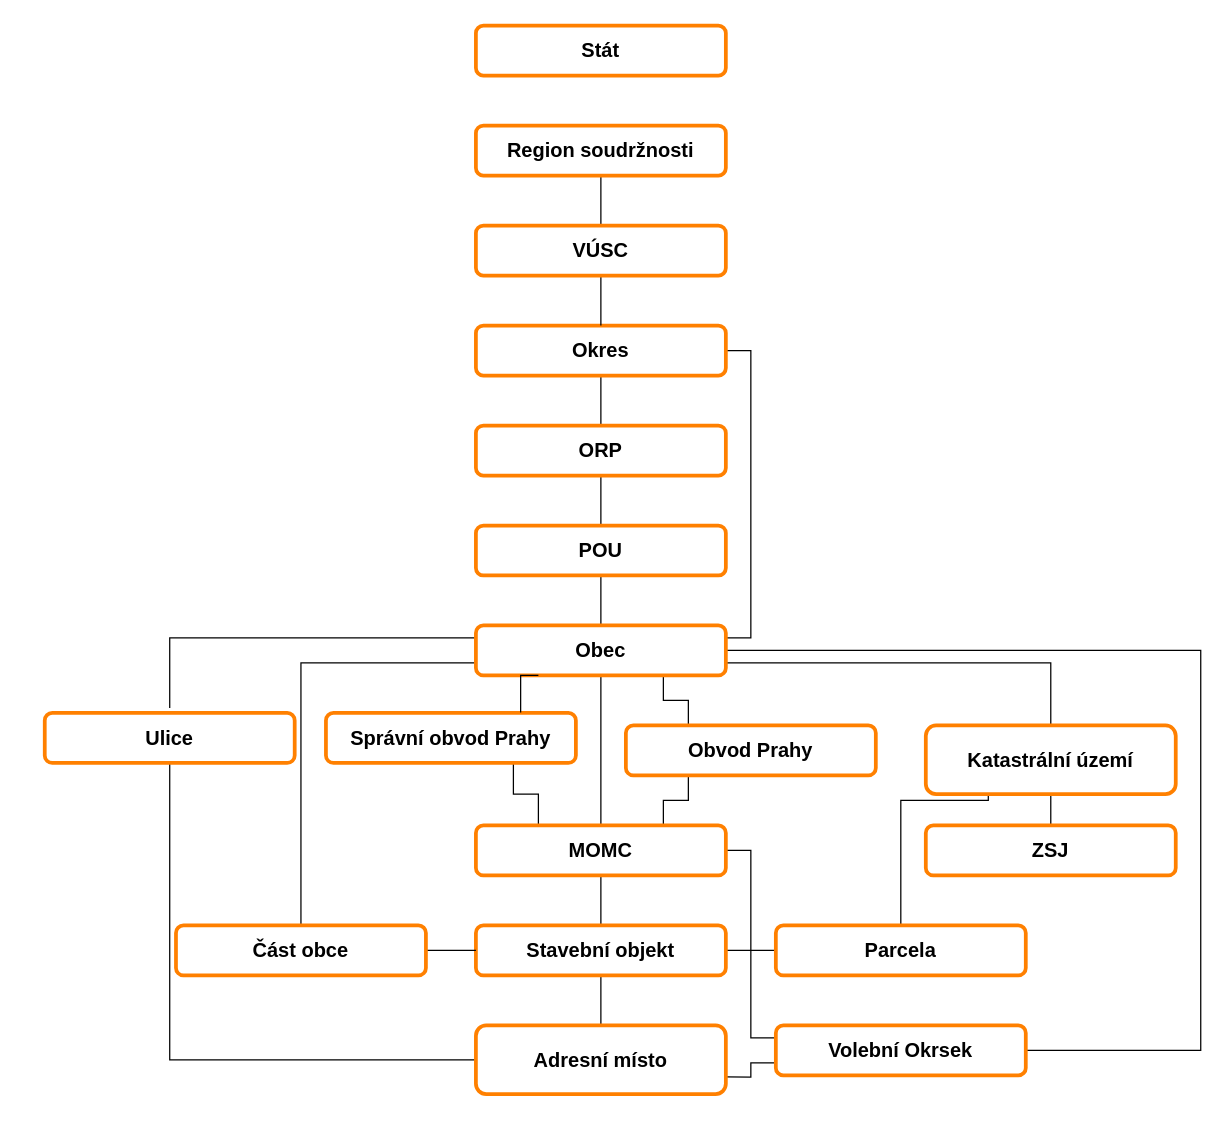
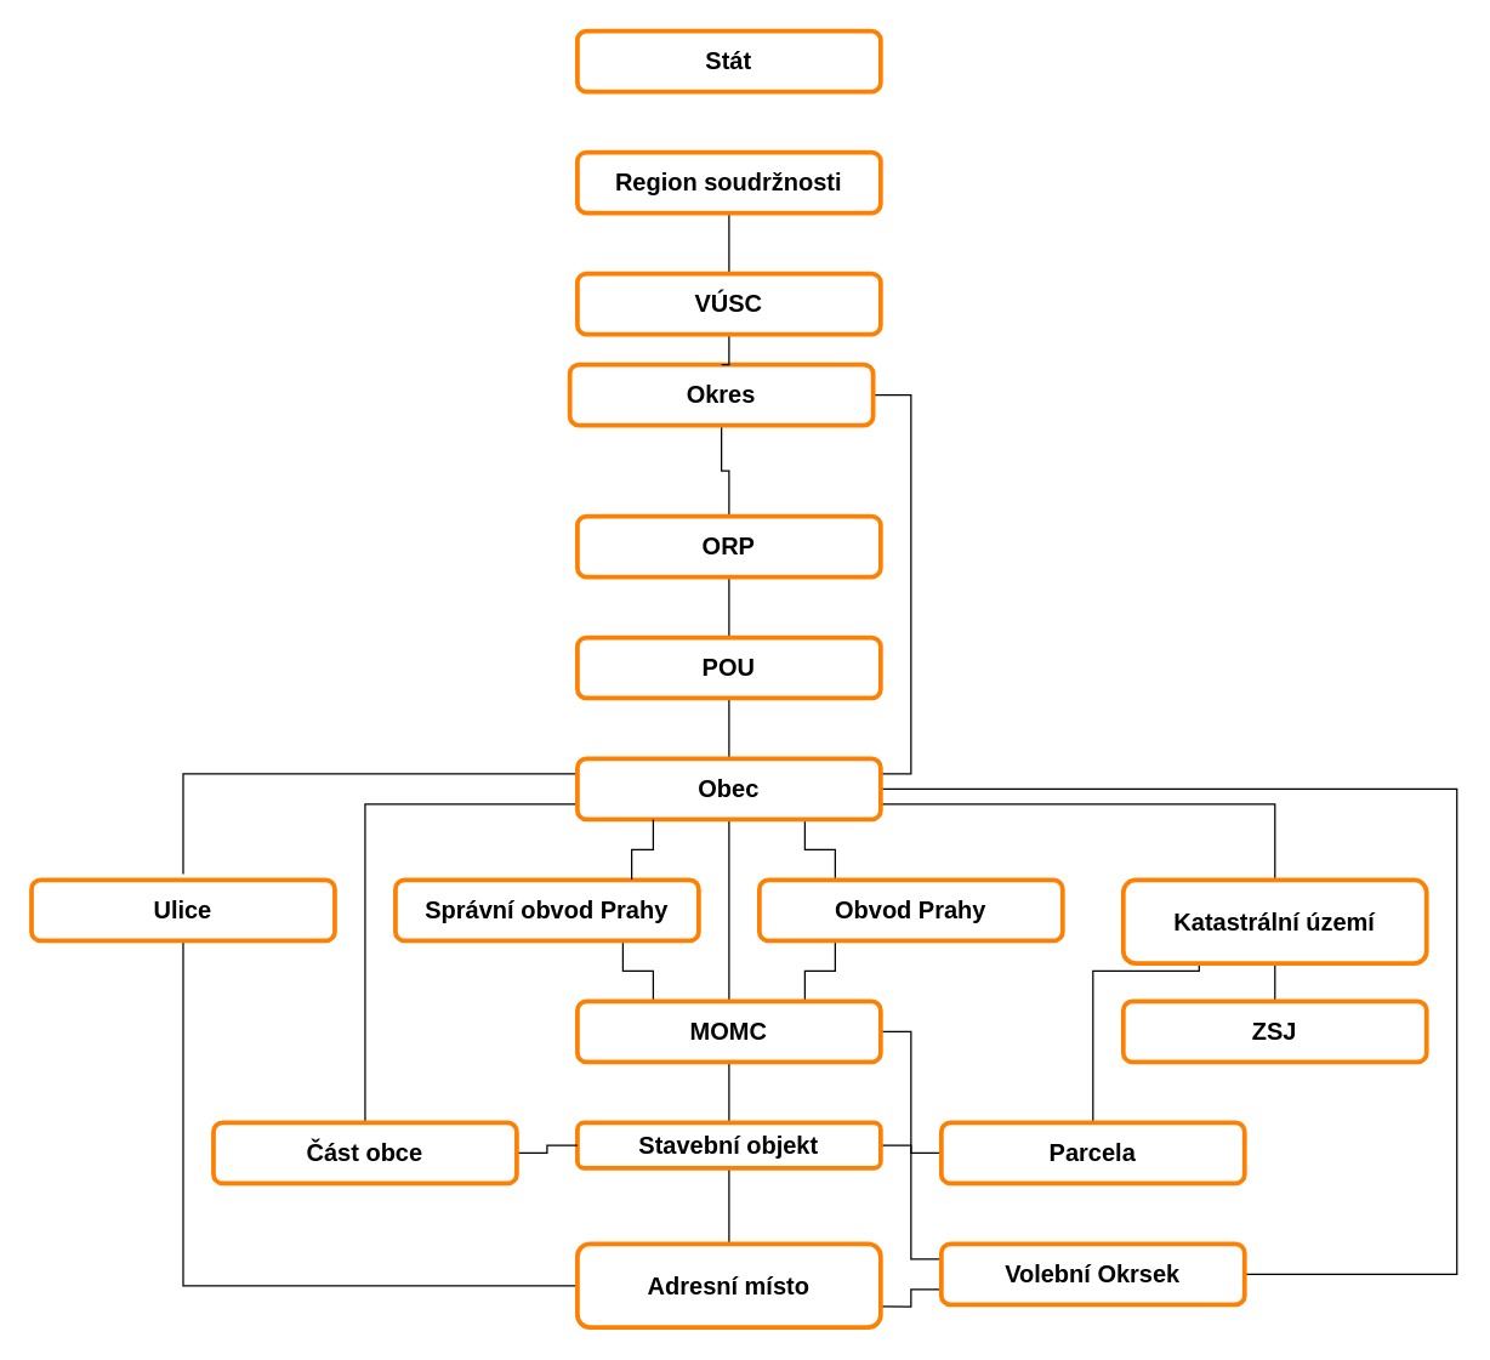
- <mxCell id="7" value="&lt;span style=&quot;font-size: 16px;&quot;&gt;&lt;b&gt;Okres&lt;/b&gt;&lt;/span&gt;" style="rounded=1;whiteSpace=wrap;html=1;gradientColor=none;strokeColor=#FF8000;strokeWidth=3;" parent="1" vertex="1"><mxGeometry x="380" y="260" width="200" height="40" as="geometry" /></mxCell>
+ <mxCell id="7" value="&lt;span style=&quot;font-size: 16px;&quot;&gt;&lt;b&gt;Okres&lt;/b&gt;&lt;/span&gt;" style="rounded=1;whiteSpace=wrap;html=1;gradientColor=none;strokeColor=#FF8000;strokeWidth=3;" parent="1" vertex="1"><mxGeometry x="375" y="240" width="200" height="40" as="geometry" /></mxCell>
- <mxCell id="37" value="&lt;span style=&quot;font-size: 16px;&quot;&gt;&lt;b&gt;Ulice&lt;/b&gt;&lt;/span&gt;" style="rounded=1;whiteSpace=wrap;html=1;gradientColor=none;strokeColor=#FF8000;strokeWidth=3;" parent="1" vertex="1"><mxGeometry x="35" y="570" width="200" height="40" as="geometry" /></mxCell>
+ <mxCell id="37" value="&lt;span style=&quot;font-size: 16px;&quot;&gt;&lt;b&gt;Ulice&lt;/b&gt;&lt;/span&gt;" style="rounded=1;whiteSpace=wrap;html=1;gradientColor=none;strokeColor=#FF8000;strokeWidth=3;" parent="1" vertex="1"><mxGeometry x="20" y="580" width="200" height="40" as="geometry" /></mxCell>
- <mxCell id="22" value="&lt;span style=&quot;font-size: 16px;&quot;&gt;&lt;b&gt;Správní obvod Prahy&lt;/b&gt;&lt;/span&gt;" style="rounded=1;whiteSpace=wrap;html=1;gradientColor=none;strokeColor=#FF8000;strokeWidth=3;" parent="1" vertex="1"><mxGeometry x="260" y="570" width="200" height="40" as="geometry" /></mxCell>
+ <mxCell id="22" value="&lt;span style=&quot;font-size: 16px;&quot;&gt;&lt;b&gt;Správní obvod Prahy&lt;/b&gt;&lt;/span&gt;" style="rounded=1;whiteSpace=wrap;html=1;gradientColor=none;strokeColor=#FF8000;strokeWidth=3;" parent="1" vertex="1"><mxGeometry x="260" y="580" width="200" height="40" as="geometry" /></mxCell>
- <mxCell id="34" value="&lt;span style=&quot;font-size: 16px;&quot;&gt;&lt;b&gt;Stavební objekt&lt;/b&gt;&lt;/span&gt;" style="rounded=1;whiteSpace=wrap;html=1;gradientColor=none;strokeColor=#FF8000;strokeWidth=3;" parent="1" vertex="1"><mxGeometry x="380" y="740" width="200" height="40" as="geometry" /></mxCell>
+ <mxCell id="34" value="&lt;span style=&quot;font-size: 16px;&quot;&gt;&lt;b&gt;Stavební objekt&lt;/b&gt;&lt;/span&gt;" style="rounded=1;whiteSpace=wrap;html=1;gradientColor=none;strokeColor=#FF8000;strokeWidth=3;" parent="1" vertex="1"><mxGeometry x="380" y="740" width="200" height="30" as="geometry" /></mxCell>
